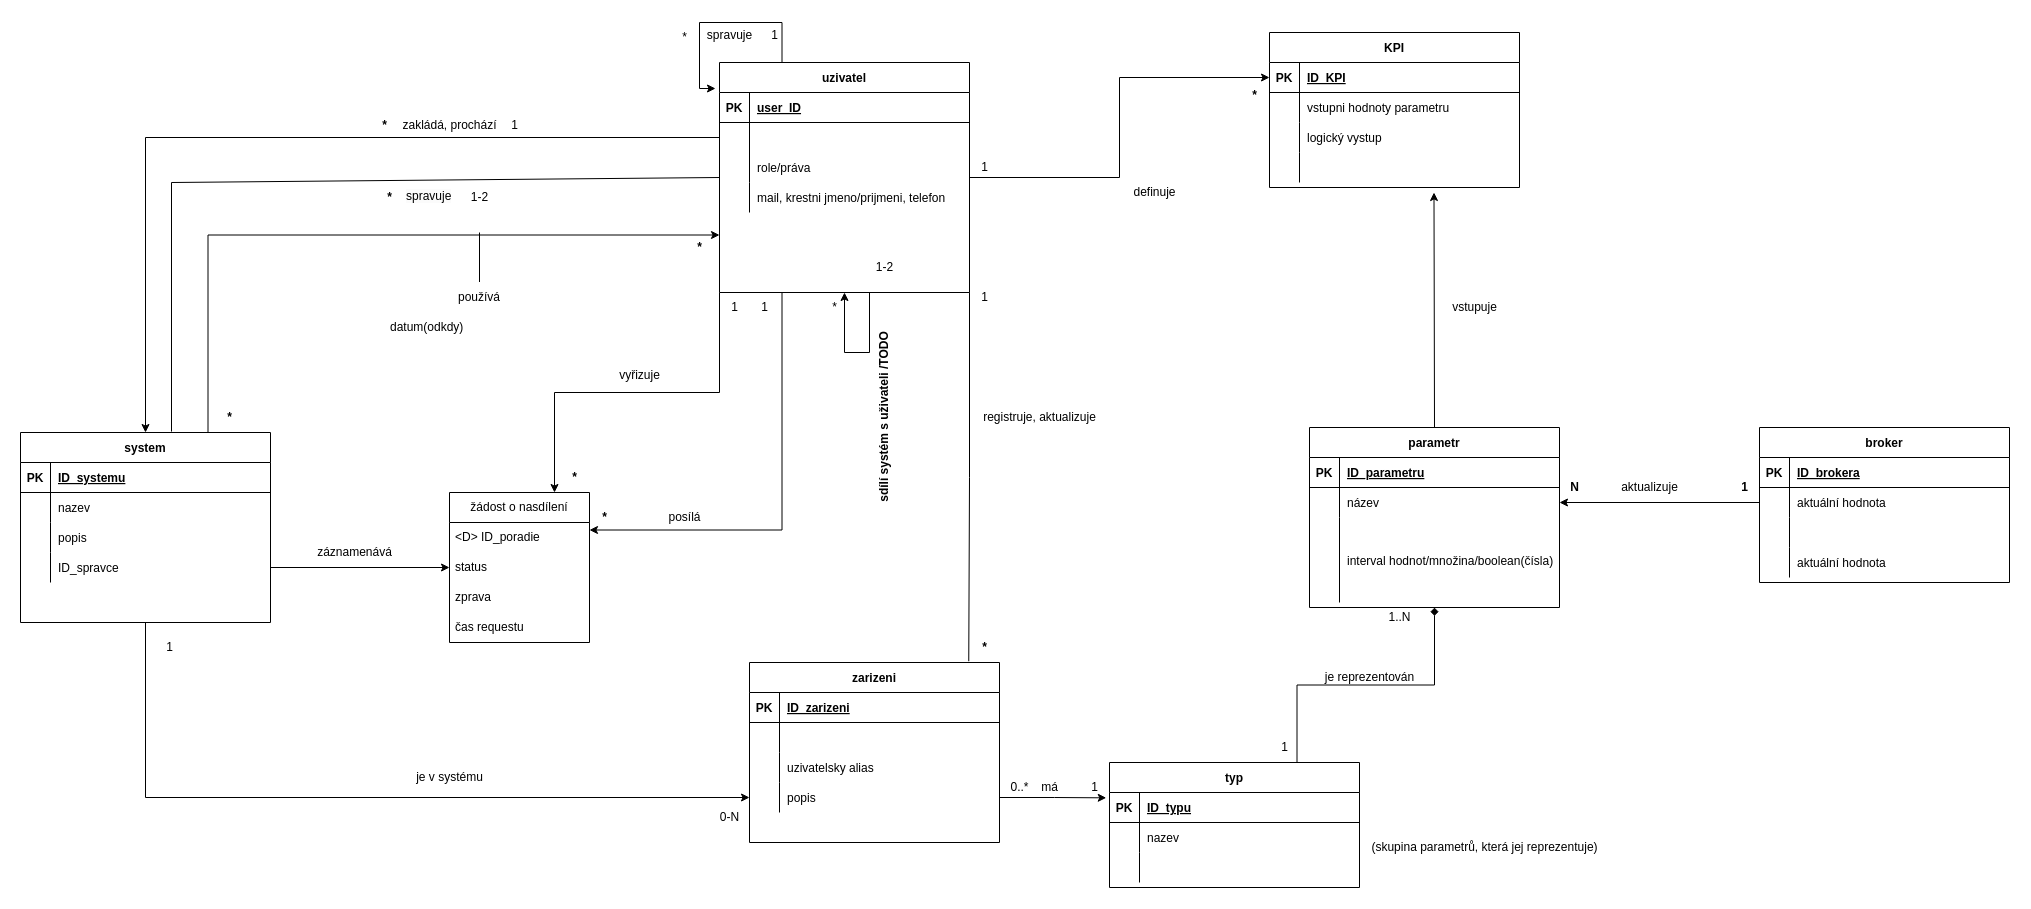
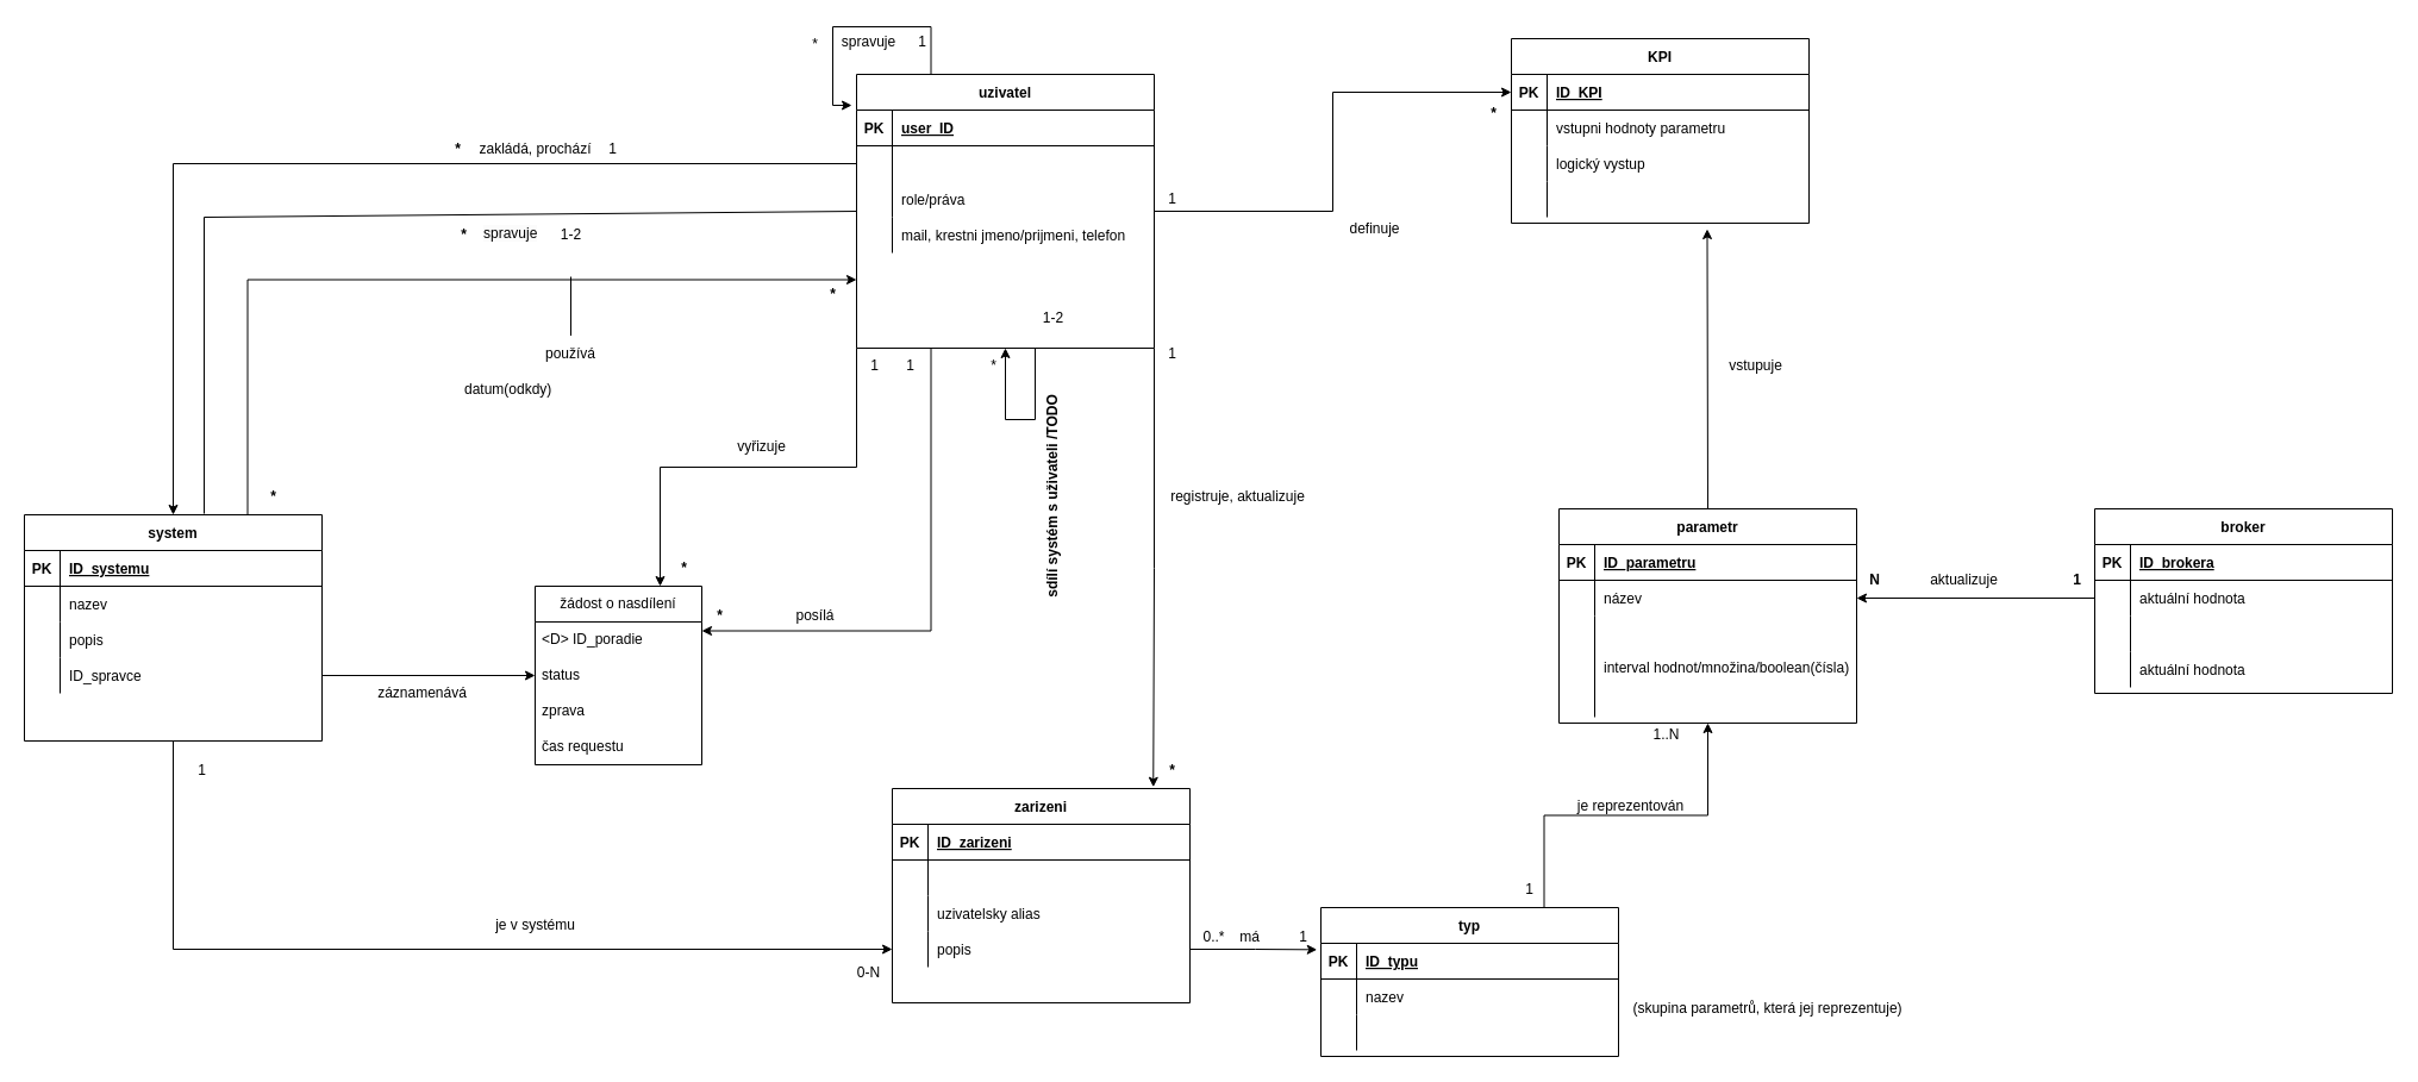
- <mxCell id="146" value="záznamenává" style="text;html=1;align=center;verticalAlign=middle;resizable=0;points=[];autosize=1;strokeColor=none;fillColor=none;" parent="1" vertex="1"><mxGeometry x="304" y="537" width="100" height="30" as="geometry" /></mxCell>
+ <mxCell id="146" value="záznamenává" style="text;html=1;align=center;verticalAlign=middle;resizable=0;points=[];autosize=1;strokeColor=none;fillColor=none;" parent="1" vertex="1"><mxGeometry x="304" y="567" width="100" height="30" as="geometry" /></mxCell>
- <mxCell id="86" style="edgeStyle=orthogonalEdgeStyle;rounded=0;orthogonalLoop=1;jettySize=auto;html=1;entryX=0.5;entryY=1;entryDx=0;entryDy=0;exitX=0.75;exitY=0;exitDx=0;exitDy=0;endArrow=diamond;" parent="1" source="104" target="73" edge="1"><mxGeometry relative="1" as="geometry"><mxPoint x="1239" y="737" as="sourcePoint" /></mxGeometry></mxCell>
+ <mxCell id="86" style="edgeStyle=orthogonalEdgeStyle;rounded=0;orthogonalLoop=1;jettySize=auto;html=1;entryX=0.5;entryY=1;entryDx=0;entryDy=0;exitX=0.75;exitY=0;exitDx=0;exitDy=0;" parent="1" source="104" target="73" edge="1"><mxGeometry relative="1" as="geometry"><mxPoint x="1239" y="737" as="sourcePoint" /></mxGeometry></mxCell>
- <mxCell id="67" style="edgeStyle=orthogonalEdgeStyle;rounded=0;orthogonalLoop=1;jettySize=auto;html=1;exitX=1;exitY=1;exitDx=0;exitDy=0;entryX=0.877;entryY=-0.007;entryDx=0;entryDy=0;entryPerimeter=0;endArrow=none;" parent="1" source="5" target="18" edge="1"><mxGeometry relative="1" as="geometry" /></mxCell>
+ <mxCell id="67" style="edgeStyle=orthogonalEdgeStyle;rounded=0;orthogonalLoop=1;jettySize=auto;html=1;exitX=1;exitY=1;exitDx=0;exitDy=0;entryX=0.877;entryY=-0.007;entryDx=0;entryDy=0;entryPerimeter=0;" parent="1" source="5" target="18" edge="1"><mxGeometry relative="1" as="geometry" /></mxCell>
